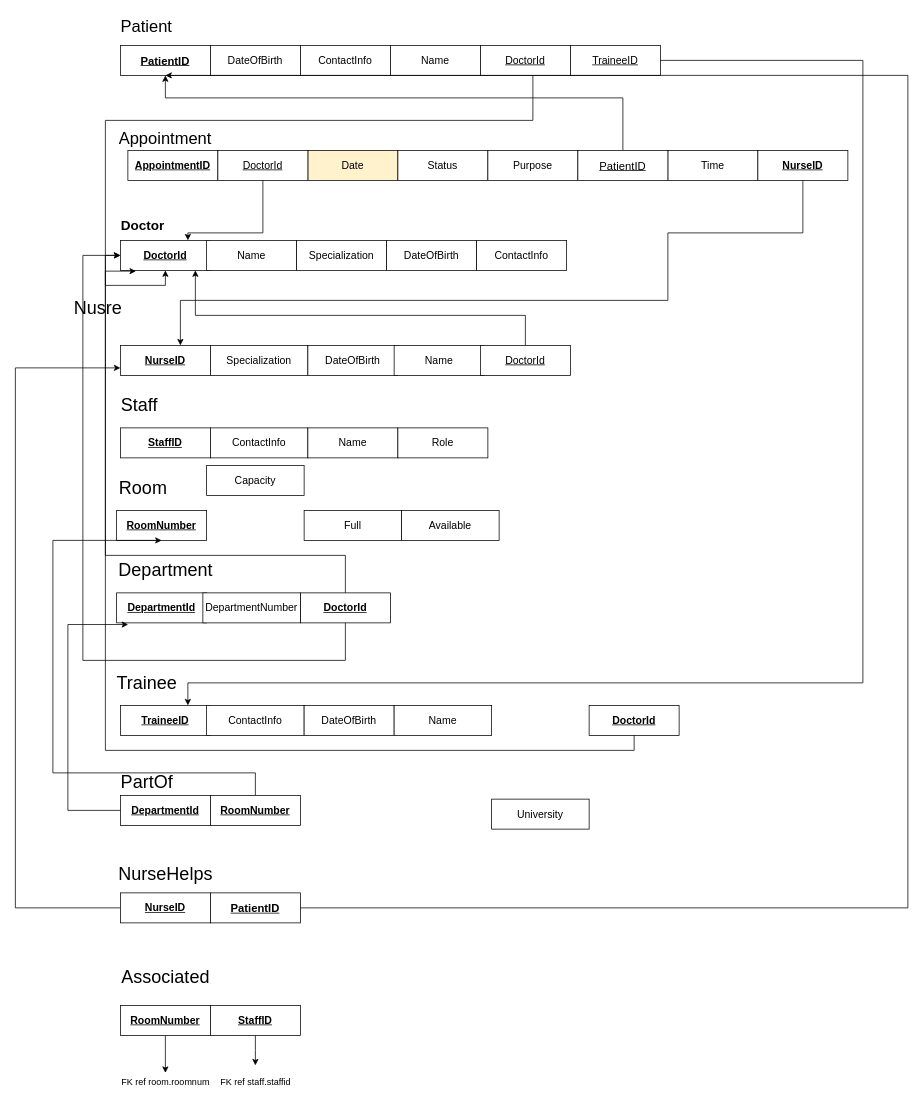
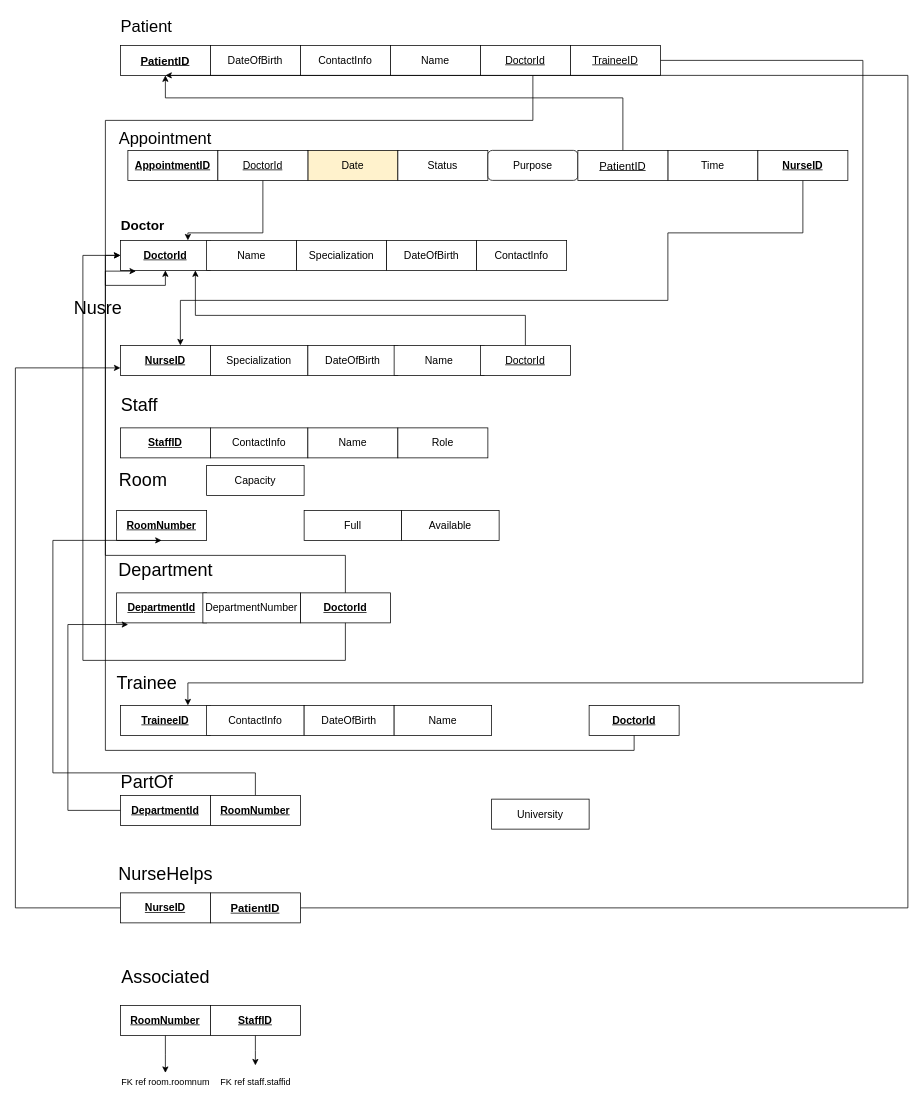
- <mxCell id="11" value="&lt;font style=&quot;font-size: 14px;&quot;&gt;Purpose&lt;/font&gt;" style="rounded=0;whiteSpace=wrap;html=1;" parent="1" vertex="1"><mxGeometry x="650" y="200" width="120" height="40" as="geometry" /></mxCell>
+ <mxCell id="11" value="&lt;font style=&quot;font-size: 14px;&quot;&gt;Purpose&lt;/font&gt;" style="whiteSpace=wrap;html=1;rounded=1;" parent="1" vertex="1"><mxGeometry x="650" y="200" width="120" height="40" as="geometry" /></mxCell>
- <mxCell id="37" value="&lt;font style=&quot;font-size: 24px;&quot;&gt;Room&lt;/font&gt;" style="text;html=1;align=center;verticalAlign=middle;resizable=0;points=[];autosize=1;strokeColor=none;fillColor=none;" parent="1" vertex="1"><mxGeometry x="145" y="630" width="90" height="40" as="geometry" /></mxCell>
+ <mxCell id="37" value="&lt;font style=&quot;font-size: 24px;&quot;&gt;Room&lt;/font&gt;" style="text;html=1;align=center;verticalAlign=middle;resizable=0;points=[];autosize=1;strokeColor=none;fillColor=none;" parent="1" vertex="1"><mxGeometry x="145" y="620" width="90" height="40" as="geometry" /></mxCell>
